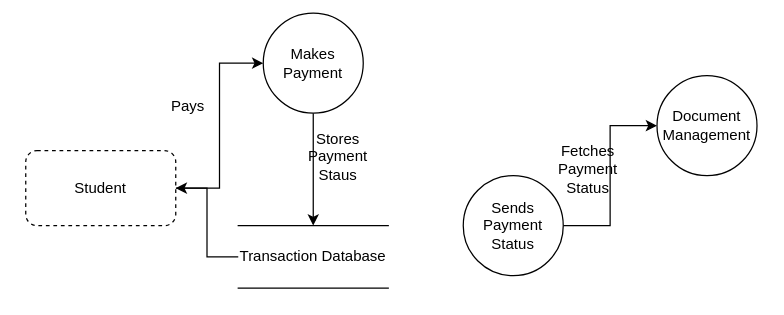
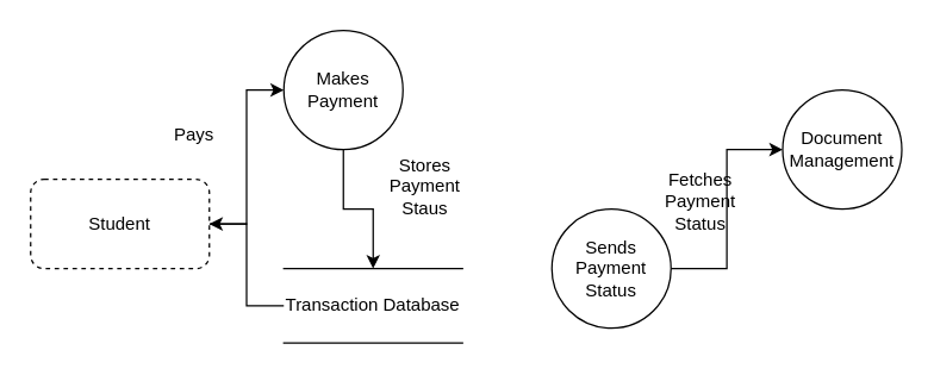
- <mxCell id="5" value="Makes Payment" style="ellipse;whiteSpace=wrap;html=1;aspect=fixed;" vertex="1" parent="1"><mxGeometry x="210" y="10" width="80" height="80" as="geometry" /></mxCell>
+ <mxCell id="5" value="Makes Payment" style="ellipse;whiteSpace=wrap;html=1;aspect=fixed;" vertex="1" parent="1"><mxGeometry x="190" y="20" width="80" height="80" as="geometry" /></mxCell>
- <mxCell id="11" value="Pays" style="text;html=1;align=center;verticalAlign=middle;whiteSpace=wrap;rounded=0;" vertex="1" parent="1"><mxGeometry x="120" y="70" width="60" height="30" as="geometry" /></mxCell>
+ <mxCell id="11" value="Pays" style="text;html=1;align=center;verticalAlign=middle;whiteSpace=wrap;rounded=0;" vertex="1" parent="1"><mxGeometry x="100" y="75" width="60" height="30" as="geometry" /></mxCell>
- <mxCell id="12" value="Stores Payment Staus" style="text;html=1;align=center;verticalAlign=middle;whiteSpace=wrap;rounded=0;" vertex="1" parent="1"><mxGeometry x="240" y="110" width="60" height="30" as="geometry" /></mxCell>
+ <mxCell id="12" value="Stores Payment Staus" style="text;html=1;align=center;verticalAlign=middle;whiteSpace=wrap;rounded=0;" vertex="1" parent="1"><mxGeometry x="255" y="110" width="60" height="30" as="geometry" /></mxCell>
